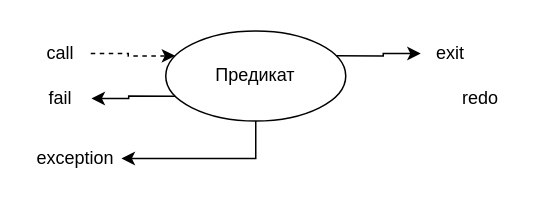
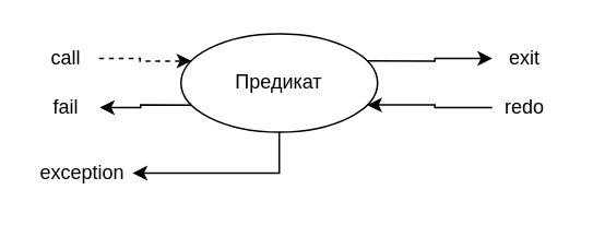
- <mxCell id="8" value="exit" style="text;html=1;strokeColor=none;fillColor=none;align=center;verticalAlign=middle;whiteSpace=wrap;rounded=0;" vertex="1" parent="1"><mxGeometry x="280" y="25" width="40" height="20" as="geometry" /></mxCell>
+ <mxCell id="8" value="exit" style="text;html=1;strokeColor=none;fillColor=none;align=center;verticalAlign=middle;whiteSpace=wrap;rounded=0;" vertex="1" parent="1"><mxGeometry x="300" y="25" width="40" height="20" as="geometry" /></mxCell>
+ <mxCell id="9" style="edgeStyle=orthogonalEdgeStyle;rounded=0;orthogonalLoop=1;jettySize=auto;html=1;entryX=1;entryY=0.75;entryDx=0;entryDy=0;" edge="1" parent="1" source="10" target="5"><mxGeometry relative="1" as="geometry" /></mxCell>
